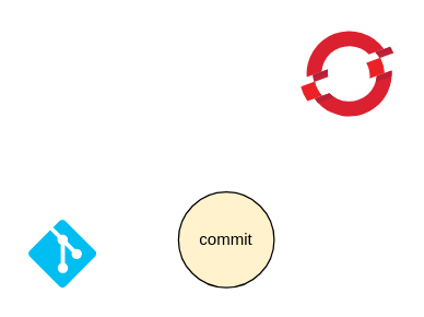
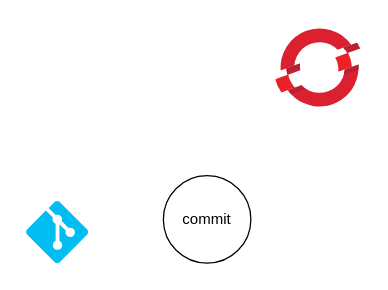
- <mxCell id="4" value="commit" style="ellipse;whiteSpace=wrap;html=1;aspect=fixed;fillColor=#fff2cc;" vertex="1" parent="1"><mxGeometry x="130" y="140" width="70" height="70" as="geometry" /></mxCell>
+ <mxCell id="4" value="commit" style="ellipse;whiteSpace=wrap;html=1;aspect=fixed;" vertex="1" parent="1"><mxGeometry x="130" y="140" width="70" height="70" as="geometry" /></mxCell>
